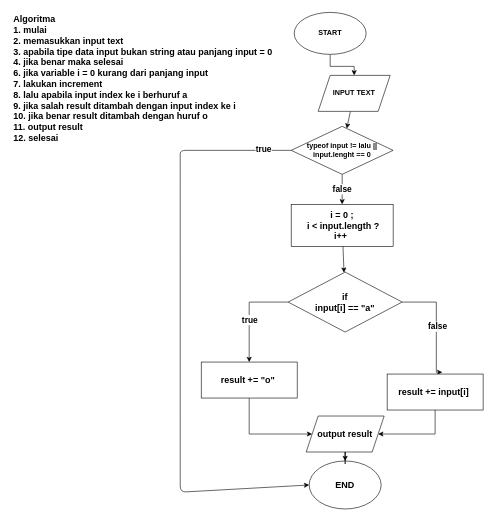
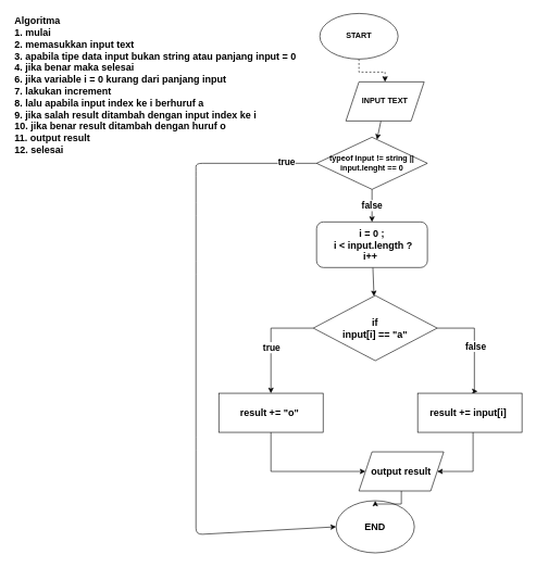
- <mxCell id="2" style="edgeStyle=orthogonalEdgeStyle;rounded=0;orthogonalLoop=1;jettySize=auto;html=1;entryX=0.5;entryY=0;entryDx=0;entryDy=0;fontSize=15;" parent="1" source="3" target="5" edge="1"><mxGeometry relative="1" as="geometry" /></mxCell>
+ <mxCell id="2" style="edgeStyle=orthogonalEdgeStyle;rounded=0;orthogonalLoop=1;jettySize=auto;html=1;entryX=0.5;entryY=0;entryDx=0;entryDy=0;fontSize=15;dashed=1;" parent="1" source="3" target="5" edge="1"><mxGeometry relative="1" as="geometry" /></mxCell>
- <mxCell id="22" value="&lt;b&gt;typeof input != lalu || input.lenght == 0&lt;/b&gt;" style="rhombus;whiteSpace=wrap;html=1;" parent="1" vertex="1"><mxGeometry x="485" y="210" width="170" height="80" as="geometry" /></mxCell>
+ <mxCell id="22" value="&lt;b&gt;typeof input != string || input.lenght == 0&lt;/b&gt;" style="rhombus;whiteSpace=wrap;html=1;" parent="1" vertex="1"><mxGeometry x="485" y="210" width="170" height="80" as="geometry" /></mxCell>
- <mxCell id="24" value="&lt;b style=&quot;font-size: 15px&quot;&gt;i = 0 ;&lt;br&gt;&amp;nbsp;i &amp;lt; input.length ?&lt;br&gt;i++&amp;nbsp;&lt;/b&gt;" style="rounded=0;whiteSpace=wrap;html=1;" parent="1" vertex="1"><mxGeometry x="485" y="340" width="170" height="70" as="geometry" /></mxCell>
+ <mxCell id="24" value="&lt;b style=&quot;font-size: 15px&quot;&gt;i = 0 ;&lt;br&gt;&amp;nbsp;i &amp;lt; input.length ?&lt;br&gt;i++&amp;nbsp;&lt;/b&gt;" style="whiteSpace=wrap;html=1;rounded=1;" parent="1" vertex="1"><mxGeometry x="485" y="340" width="170" height="70" as="geometry" /></mxCell>
- <mxCell id="13" value="&lt;b&gt;result += input[i]&amp;nbsp;&lt;/b&gt;" style="rounded=0;whiteSpace=wrap;html=1;fontSize=15;" parent="1" vertex="1"><mxGeometry x="645" y="622.98" width="160" height="60" as="geometry" /></mxCell>
+ <mxCell id="13" value="&lt;b&gt;result += input[i]&amp;nbsp;&lt;/b&gt;" style="rounded=0;whiteSpace=wrap;html=1;fontSize=15;" parent="1" vertex="1"><mxGeometry x="640" y="602.98" width="160" height="60" as="geometry" /></mxCell>
- <mxCell id="17" value="output result" style="shape=parallelogram;perimeter=parallelogramPerimeter;whiteSpace=wrap;html=1;fixedSize=1;fontSize=15;fontStyle=1" parent="1" vertex="1"><mxGeometry x="510" y="692.98" width="130" height="60" as="geometry" /></mxCell>
+ <mxCell id="17" value="output result" style="shape=parallelogram;perimeter=parallelogramPerimeter;whiteSpace=wrap;html=1;fixedSize=1;fontSize=15;fontStyle=1" parent="1" vertex="1"><mxGeometry x="550" y="692.98" width="130" height="60" as="geometry" /></mxCell>
